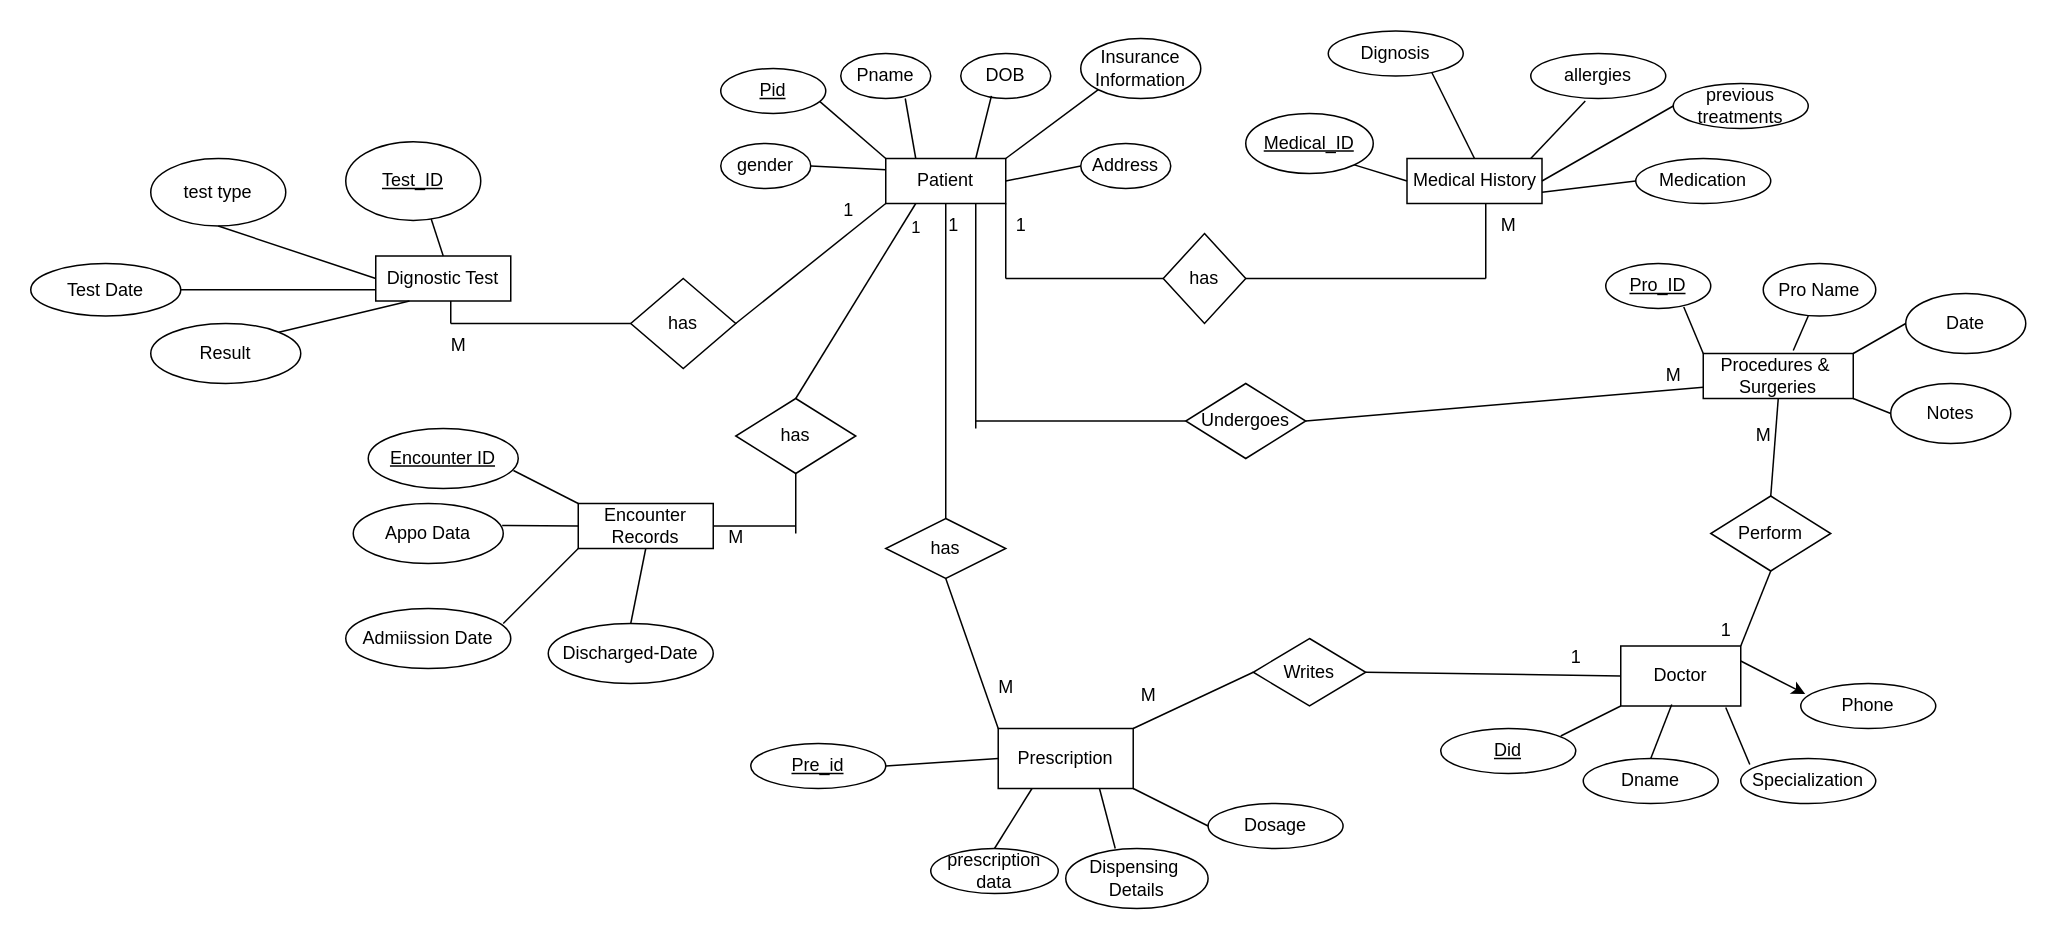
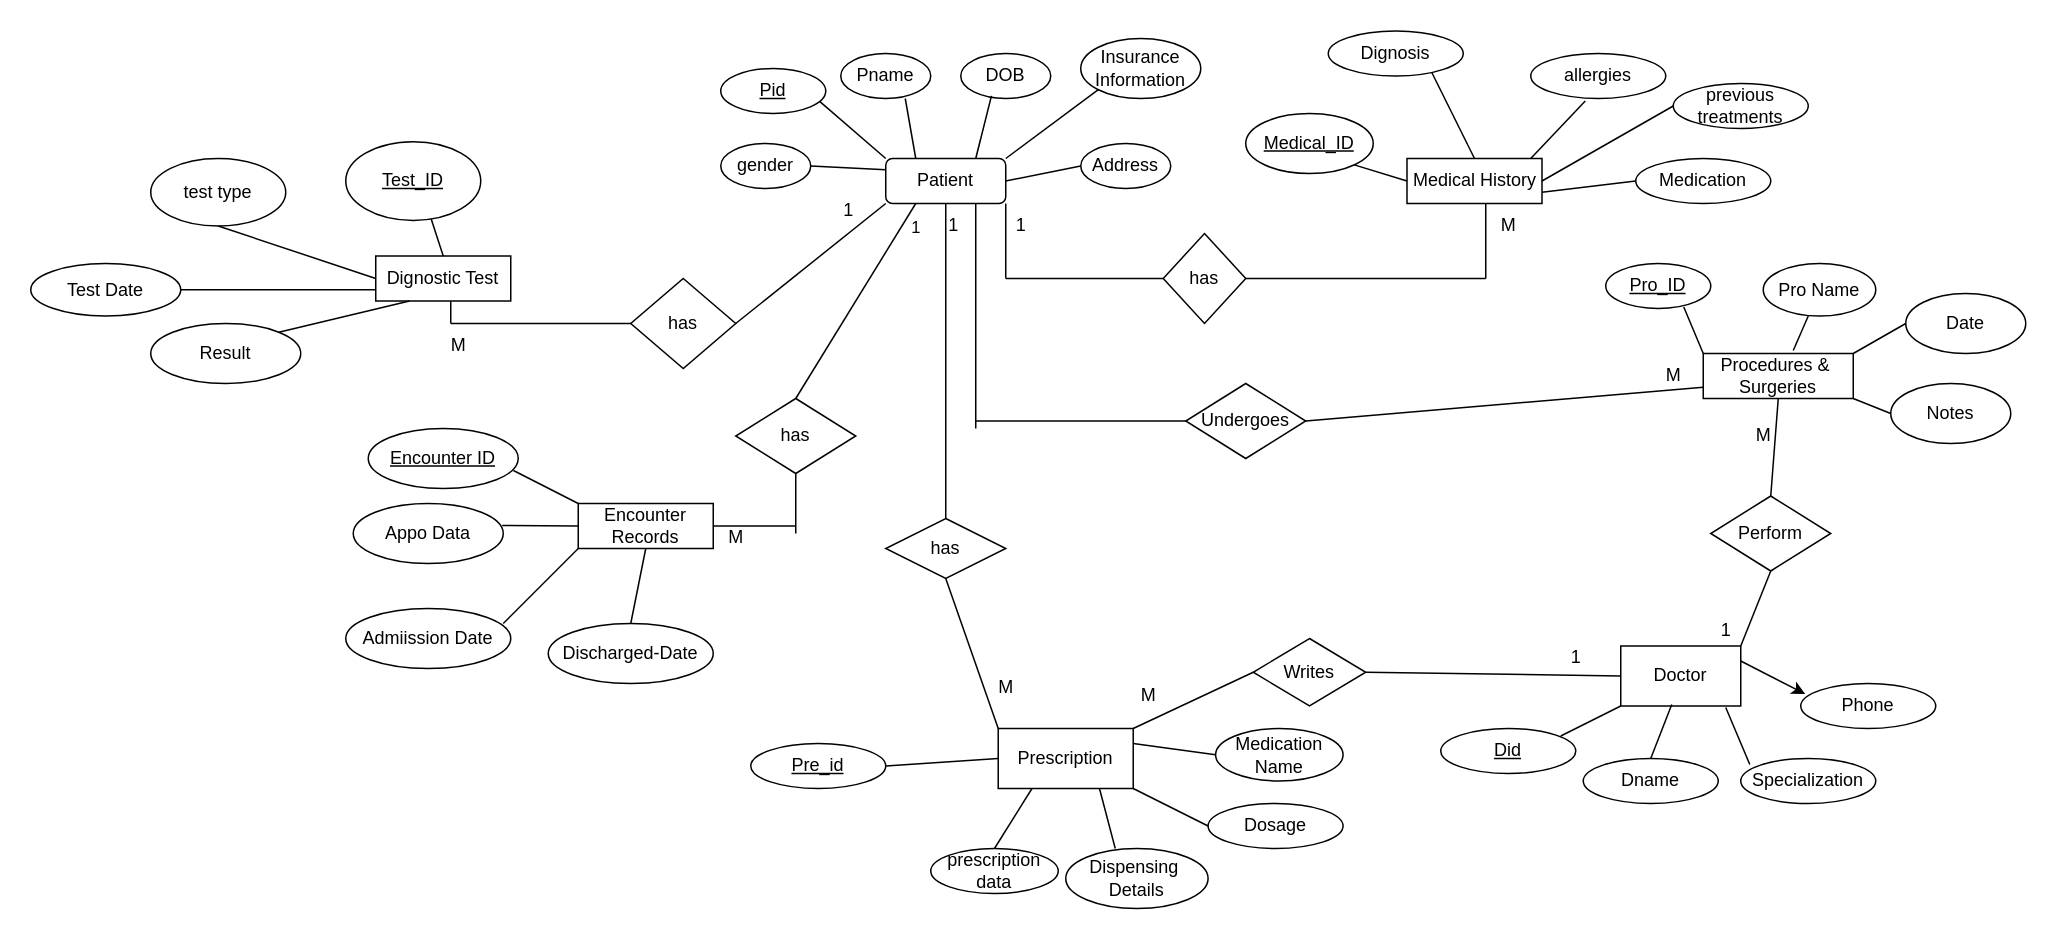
- <mxCell id="2" value="Patient" style="rounded=0;whiteSpace=wrap;html=1;" vertex="1" parent="1"><mxGeometry x="590" y="105" width="80" height="30" as="geometry" /></mxCell>
+ <mxCell id="2" value="Patient" style="whiteSpace=wrap;html=1;rounded=1;" vertex="1" parent="1"><mxGeometry x="590" y="105" width="80" height="30" as="geometry" /></mxCell>
+ <mxCell id="77" value="" style="endArrow=none;html=1;rounded=0;entryX=0;entryY=0.5;entryDx=0;entryDy=0;exitX=1;exitY=0.25;exitDx=0;exitDy=0;" edge="1" parent="1" source="20" target="24"><mxGeometry width="50" height="50" relative="1" as="geometry"><mxPoint x="754.98" y="485" as="sourcePoint" /><mxPoint x="804.98" y="435" as="targetPoint" /></mxGeometry></mxCell>
+ <mxCell id="24" value="Medication&lt;div&gt;Name&lt;/div&gt;" style="ellipse;whiteSpace=wrap;html=1;" vertex="1" parent="1"><mxGeometry x="809.89" y="485" width="85" height="35" as="geometry" /></mxCell>
